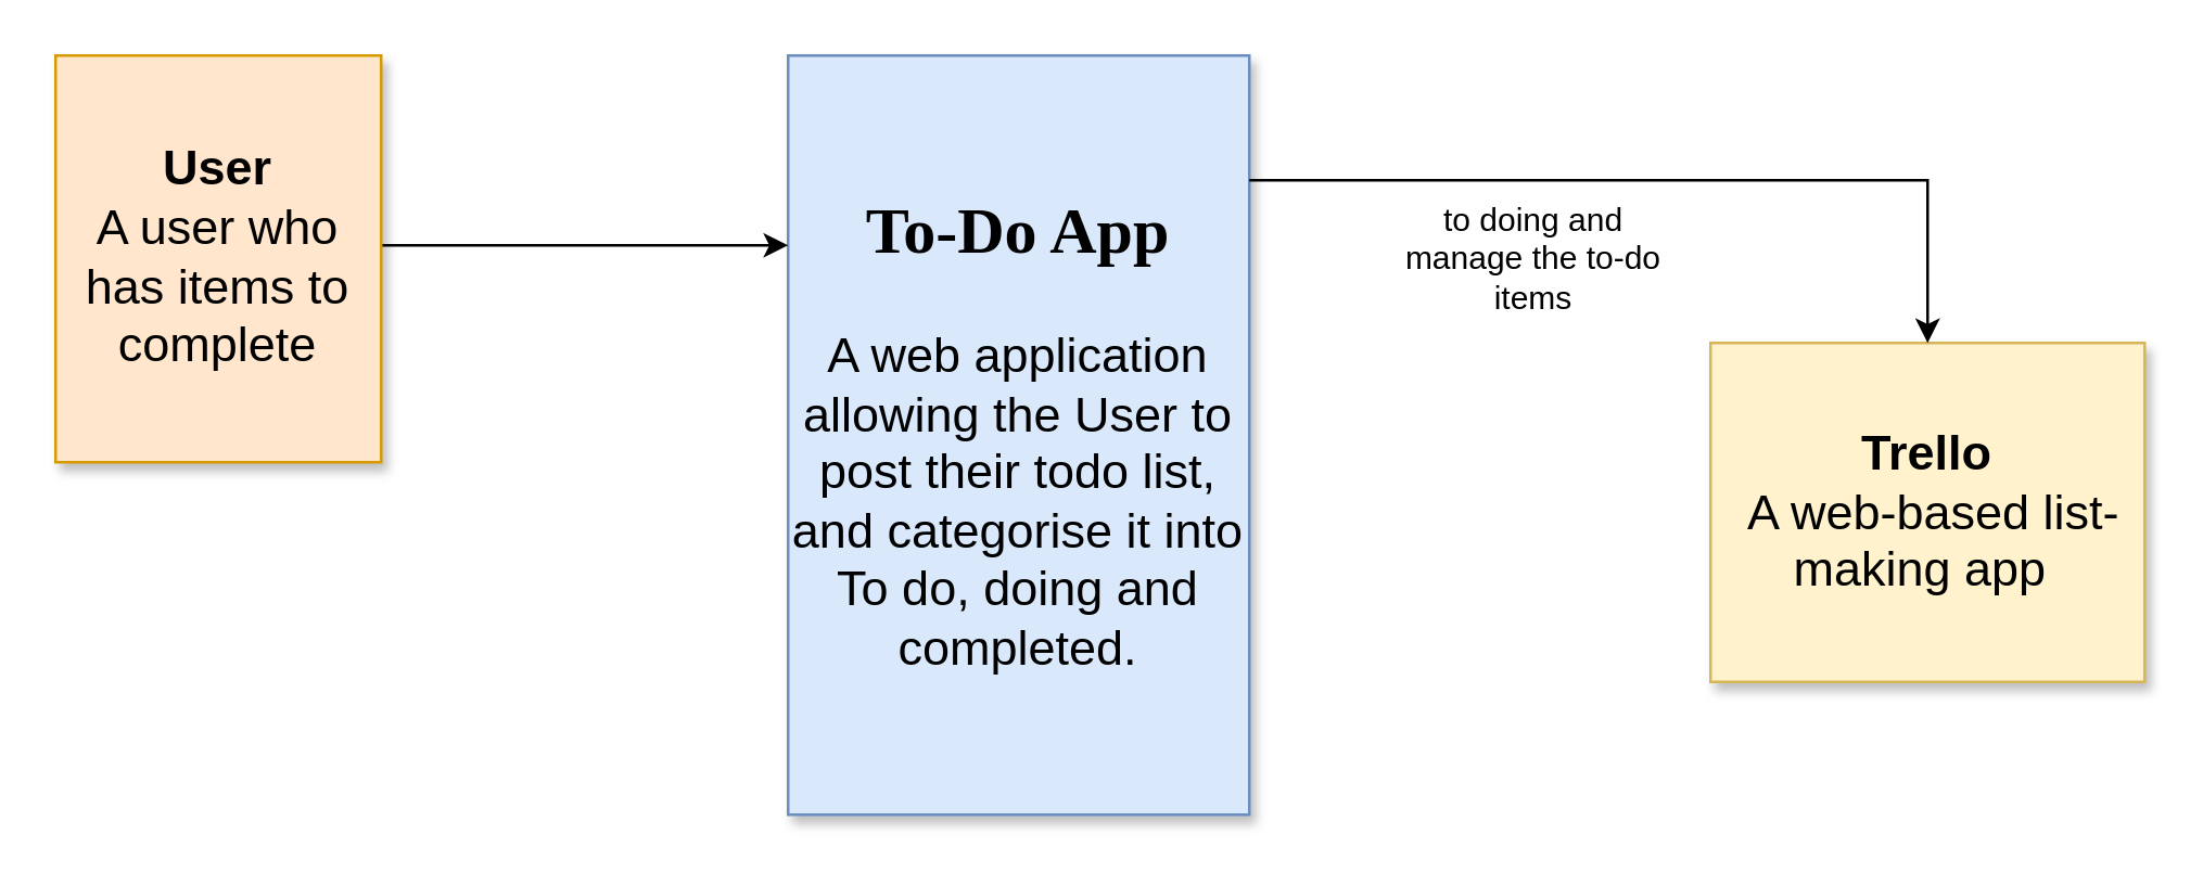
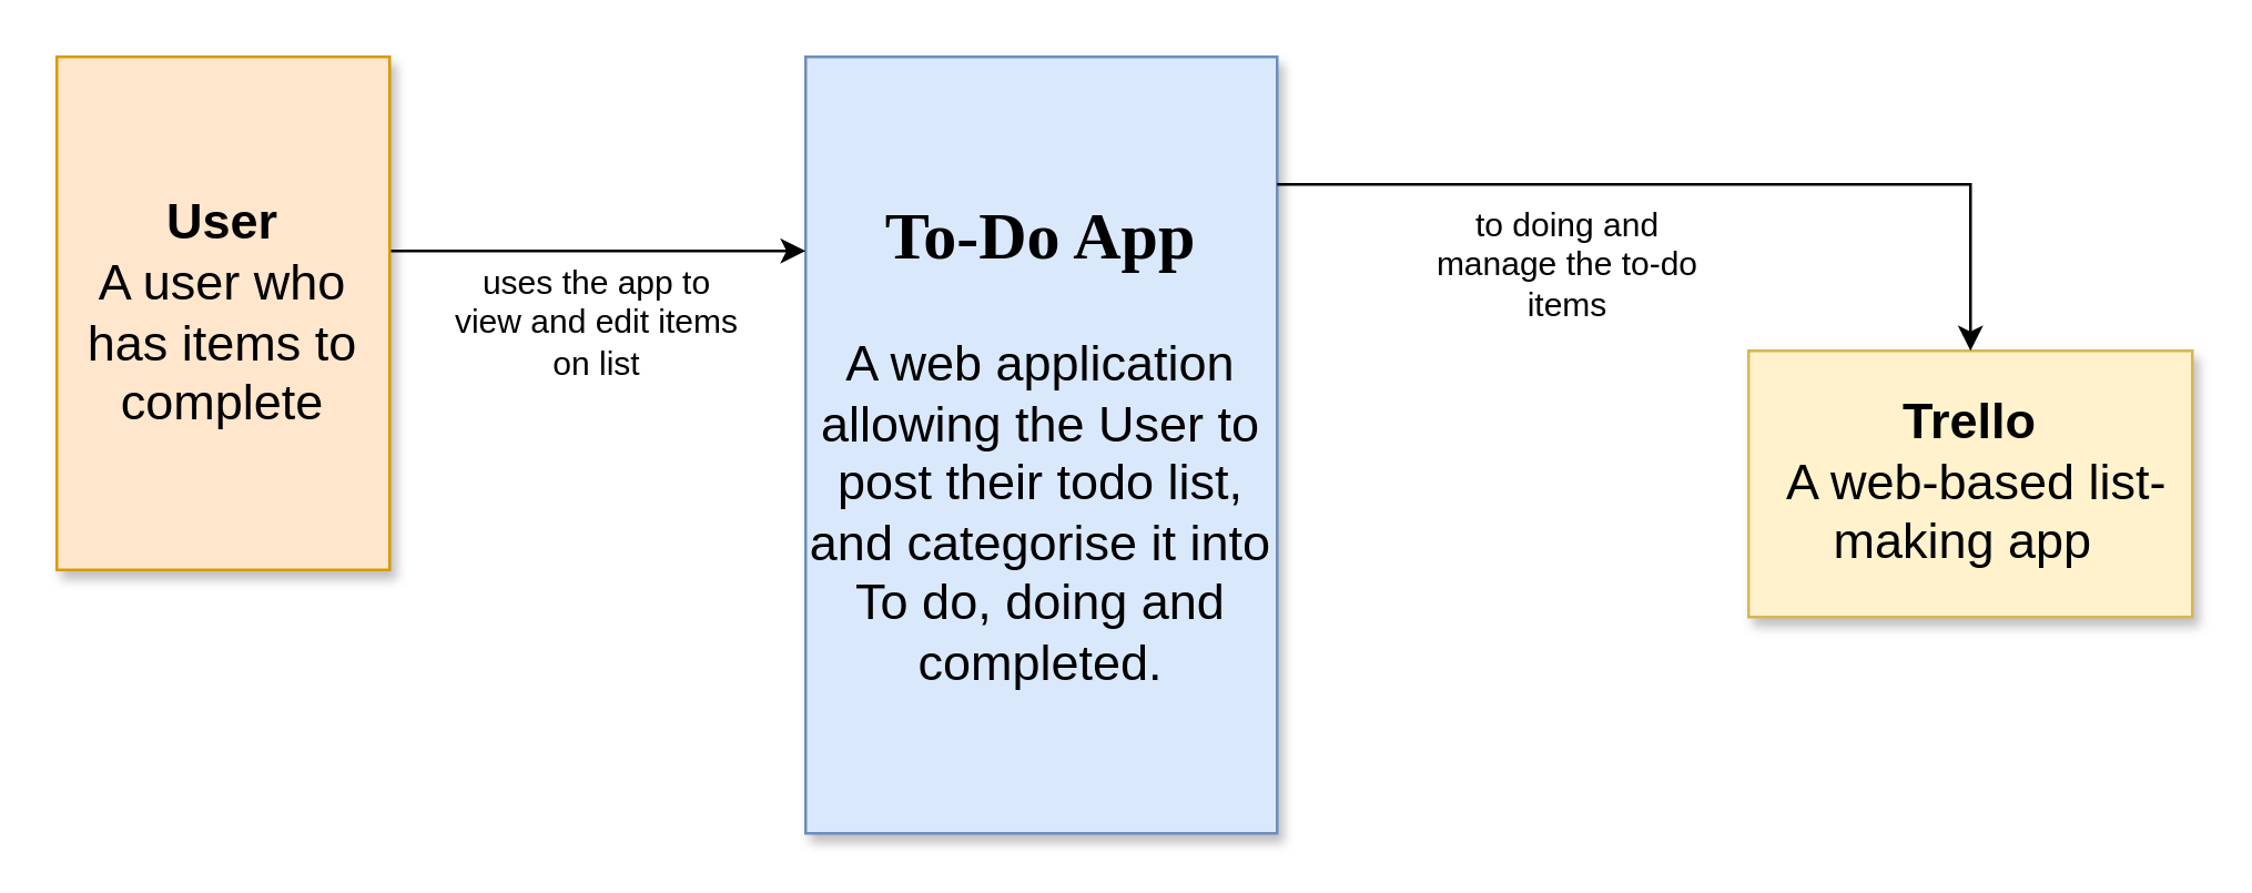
- <mxCell id="4" value="&lt;b&gt;User&lt;br&gt;&lt;/b&gt;A user who has items to complete" style="whiteSpace=wrap;html=1;shadow=1;fontSize=18;fillColor=#ffe6cc;strokeColor=#d79b00;" parent="1" vertex="1"><mxGeometry x="20" y="20" width="120" height="150" as="geometry" /></mxCell>
+ <mxCell id="4" value="&lt;b&gt;User&lt;br&gt;&lt;/b&gt;A user who has items to complete" style="whiteSpace=wrap;html=1;shadow=1;fontSize=18;fillColor=#ffe6cc;strokeColor=#d79b00;" parent="1" vertex="1"><mxGeometry x="20" y="20" width="120" height="185" as="geometry" /></mxCell>
+ <mxCell id="5" value="uses the app to view and edit items on list" style="text;html=1;strokeColor=none;fillColor=none;align=center;verticalAlign=middle;whiteSpace=wrap;rounded=0;" vertex="1" parent="1"><mxGeometry x="160" y="106" width="110" height="20" as="geometry" /></mxCell>
- <mxCell id="6" value="&lt;b&gt;Trello&lt;br&gt;&lt;/b&gt;&amp;nbsp;A web-based list-making app&amp;nbsp;" style="whiteSpace=wrap;html=1;shadow=1;fontSize=18;fillColor=#fff2cc;strokeColor=#d6b656;" vertex="1" parent="1"><mxGeometry x="630" y="126" width="160" height="125" as="geometry" /></mxCell>
+ <mxCell id="6" value="&lt;b&gt;Trello&lt;br&gt;&lt;/b&gt;&amp;nbsp;A web-based list-making app&amp;nbsp;" style="whiteSpace=wrap;html=1;shadow=1;fontSize=18;fillColor=#fff2cc;strokeColor=#d6b656;" vertex="1" parent="1"><mxGeometry x="630" y="126" width="160" height="96" as="geometry" /></mxCell>
